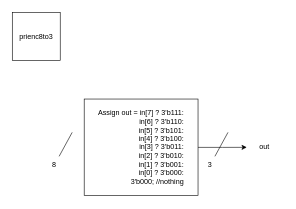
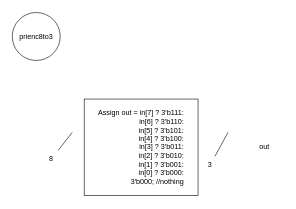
- <mxCell id="2" value="prienc8to3" style="whiteSpace=wrap;html=1;aspect=fixed;" parent="1" vertex="1"><mxGeometry x="20" y="20" width="80" height="80" as="geometry" /></mxCell>
+ <mxCell id="2" value="prienc8to3" style="ellipse;whiteSpace=wrap;html=1;aspect=fixed;" parent="1" vertex="1"><mxGeometry x="20" y="20" width="80" height="80" as="geometry" /></mxCell>
- <mxCell id="3" style="edgeStyle=orthogonalEdgeStyle;rounded=0;orthogonalLoop=1;jettySize=auto;html=1;" parent="1" source="4" target="9" edge="1"><mxGeometry relative="1" as="geometry"><mxPoint x="441.333" y="245" as="targetPoint" /></mxGeometry></mxCell>
- <mxCell id="6" value="8" style="text;html=1;strokeColor=none;fillColor=none;align=center;verticalAlign=middle;whiteSpace=wrap;rounded=0;" parent="1" vertex="1"><mxGeometry x="60" y="260" width="60" height="30" as="geometry" /></mxCell>
+ <mxCell id="6" value="8" style="text;html=1;strokeColor=none;fillColor=none;align=center;verticalAlign=middle;whiteSpace=wrap;rounded=0;" parent="1" vertex="1"><mxGeometry x="55" y="250" width="60" height="30" as="geometry" /></mxCell>
